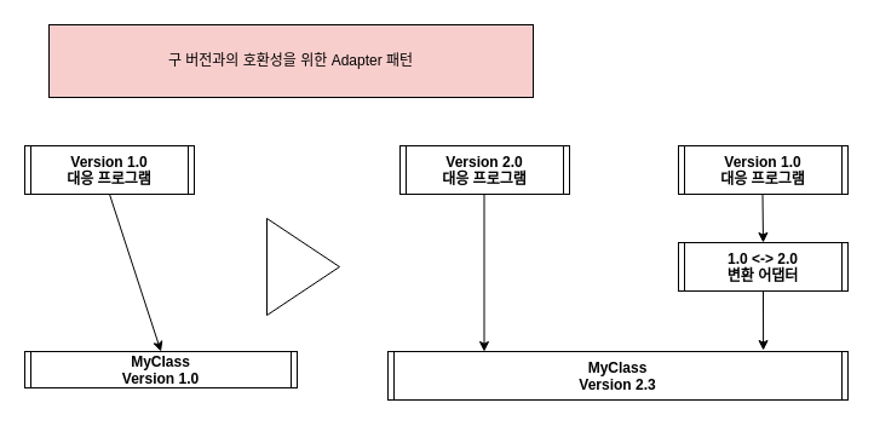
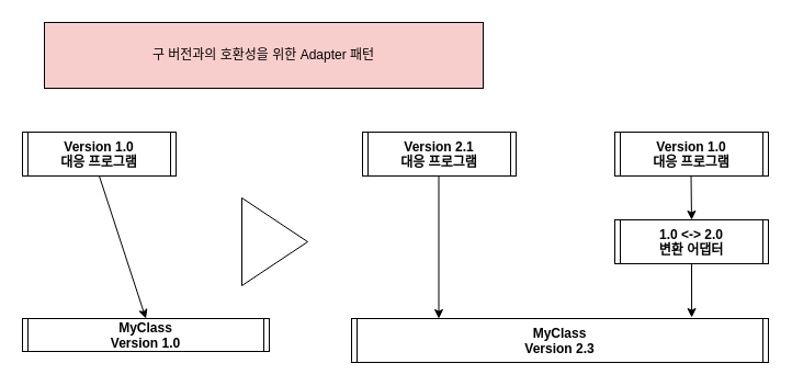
- <mxCell id="4" value="Version 2.0&#10;대응 프로그램" style="shape=process2;fixedSize=1;size=5;fontStyle=1;" vertex="1" parent="1"><mxGeometry x="330" y="120" width="140" height="40" as="geometry" /></mxCell>
+ <mxCell id="4" value="Version 2.1&#10;대응 프로그램" style="shape=process2;fixedSize=1;size=5;fontStyle=1;" vertex="1" parent="1"><mxGeometry x="330" y="120" width="140" height="40" as="geometry" /></mxCell>
